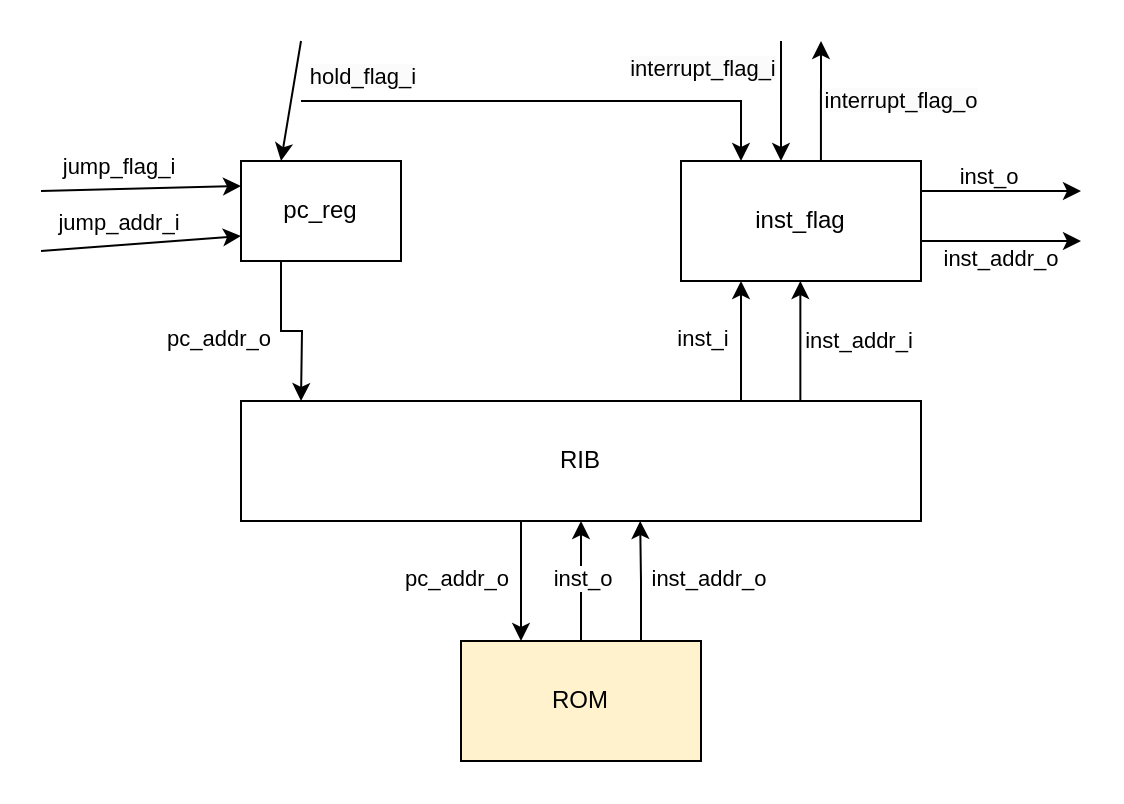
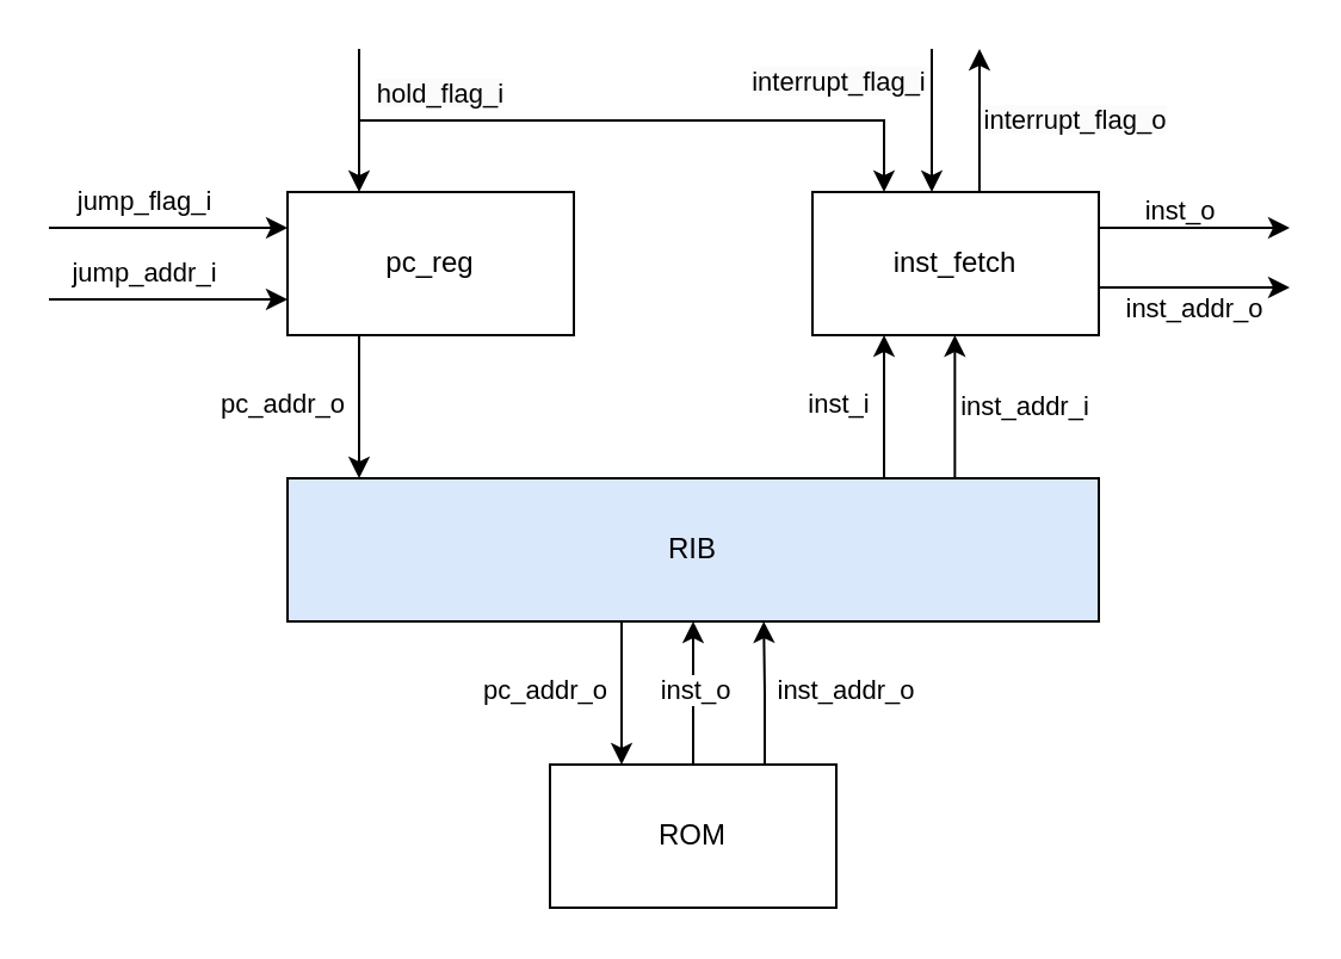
- <mxCell id="4" value="pc_reg" style="rounded=0;whiteSpace=wrap;html=1;" vertex="1" parent="1"><mxGeometry x="120" y="80" width="80" height="50" as="geometry" /></mxCell>
+ <mxCell id="4" value="pc_reg" style="rounded=0;whiteSpace=wrap;html=1;" vertex="1" parent="1"><mxGeometry x="120" y="80" width="120" height="60" as="geometry" /></mxCell>
- <mxCell id="5" value="inst_flag" style="rounded=0;whiteSpace=wrap;html=1;" vertex="1" parent="1"><mxGeometry x="340" y="80" width="120" height="60" as="geometry" /></mxCell>
+ <mxCell id="5" value="inst_fetch" style="rounded=0;whiteSpace=wrap;html=1;" vertex="1" parent="1"><mxGeometry x="340" y="80" width="120" height="60" as="geometry" /></mxCell>
- <mxCell id="13" value="RIB" style="rounded=0;whiteSpace=wrap;html=1;" vertex="1" parent="1"><mxGeometry x="120" y="200" width="340" height="60" as="geometry" /></mxCell>
+ <mxCell id="13" value="RIB" style="rounded=0;whiteSpace=wrap;html=1;fillColor=#dae8fc;" vertex="1" parent="1"><mxGeometry x="120" y="200" width="340" height="60" as="geometry" /></mxCell>
- <mxCell id="14" value="ROM" style="rounded=0;whiteSpace=wrap;html=1;fillColor=#fff2cc;" vertex="1" parent="1"><mxGeometry x="230" y="320" width="120" height="60" as="geometry" /></mxCell>
+ <mxCell id="14" value="ROM" style="rounded=0;whiteSpace=wrap;html=1;" vertex="1" parent="1"><mxGeometry x="230" y="320" width="120" height="60" as="geometry" /></mxCell>
